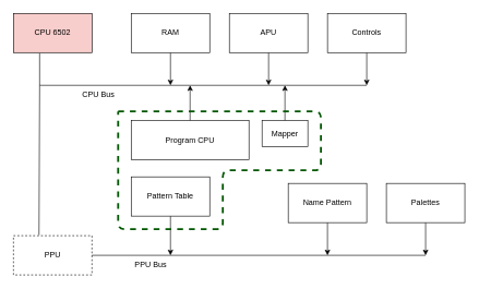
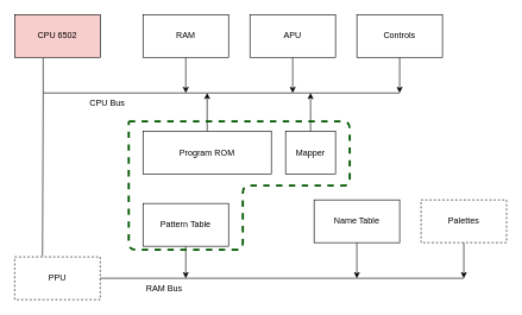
- <mxCell id="23" value="Mapper" style="rounded=0;whiteSpace=wrap;html=1;" parent="1" vertex="1"><mxGeometry x="400" y="184" width="70" height="40" as="geometry" /></mxCell>
+ <mxCell id="23" value="Mapper" style="rounded=0;whiteSpace=wrap;html=1;" parent="1" vertex="1"><mxGeometry x="400" y="184" width="70" height="60" as="geometry" /></mxCell>
- <mxCell id="21" value="Program CPU" style="rounded=0;whiteSpace=wrap;html=1;" parent="1" vertex="1"><mxGeometry x="200" y="184" width="180" height="60" as="geometry" /></mxCell>
+ <mxCell id="21" value="Program ROM" style="rounded=0;whiteSpace=wrap;html=1;" parent="1" vertex="1"><mxGeometry x="200" y="184" width="180" height="60" as="geometry" /></mxCell>
- <mxCell id="15" value="Pattern Table" style="rounded=0;whiteSpace=wrap;html=1;" parent="1" vertex="1"><mxGeometry x="200" y="270" width="120" height="60" as="geometry" /></mxCell>
+ <mxCell id="15" value="Pattern Table" style="rounded=0;whiteSpace=wrap;html=1;" parent="1" vertex="1"><mxGeometry x="200" y="285" width="120" height="60" as="geometry" /></mxCell>
- <mxCell id="17" value="Name Pattern" style="rounded=0;whiteSpace=wrap;html=1;" parent="1" vertex="1"><mxGeometry x="440" y="280" width="120" height="60" as="geometry" /></mxCell>
+ <mxCell id="17" value="Name Table" style="rounded=0;whiteSpace=wrap;html=1;" parent="1" vertex="1"><mxGeometry x="440" y="280" width="120" height="60" as="geometry" /></mxCell>
- <mxCell id="19" value="Palettes" style="rounded=0;whiteSpace=wrap;html=1;" parent="1" vertex="1"><mxGeometry x="590" y="280" width="120" height="60" as="geometry" /></mxCell>
+ <mxCell id="19" value="Palettes" style="rounded=0;whiteSpace=wrap;html=1;dashed=1;" parent="1" vertex="1"><mxGeometry x="590" y="280" width="120" height="60" as="geometry" /></mxCell>
- <mxCell id="26" value="PPU Bus" style="text;html=1;strokeColor=none;fillColor=none;align=center;verticalAlign=middle;whiteSpace=wrap;rounded=0;fontColor=#000000;" parent="1" vertex="1"><mxGeometry x="200" y="390" width="60" height="30" as="geometry" /></mxCell>
+ <mxCell id="26" value="RAM Bus" style="text;html=1;strokeColor=none;fillColor=none;align=center;verticalAlign=middle;whiteSpace=wrap;rounded=0;fontColor=#000000;" parent="1" vertex="1"><mxGeometry x="200" y="390" width="60" height="30" as="geometry" /></mxCell>
